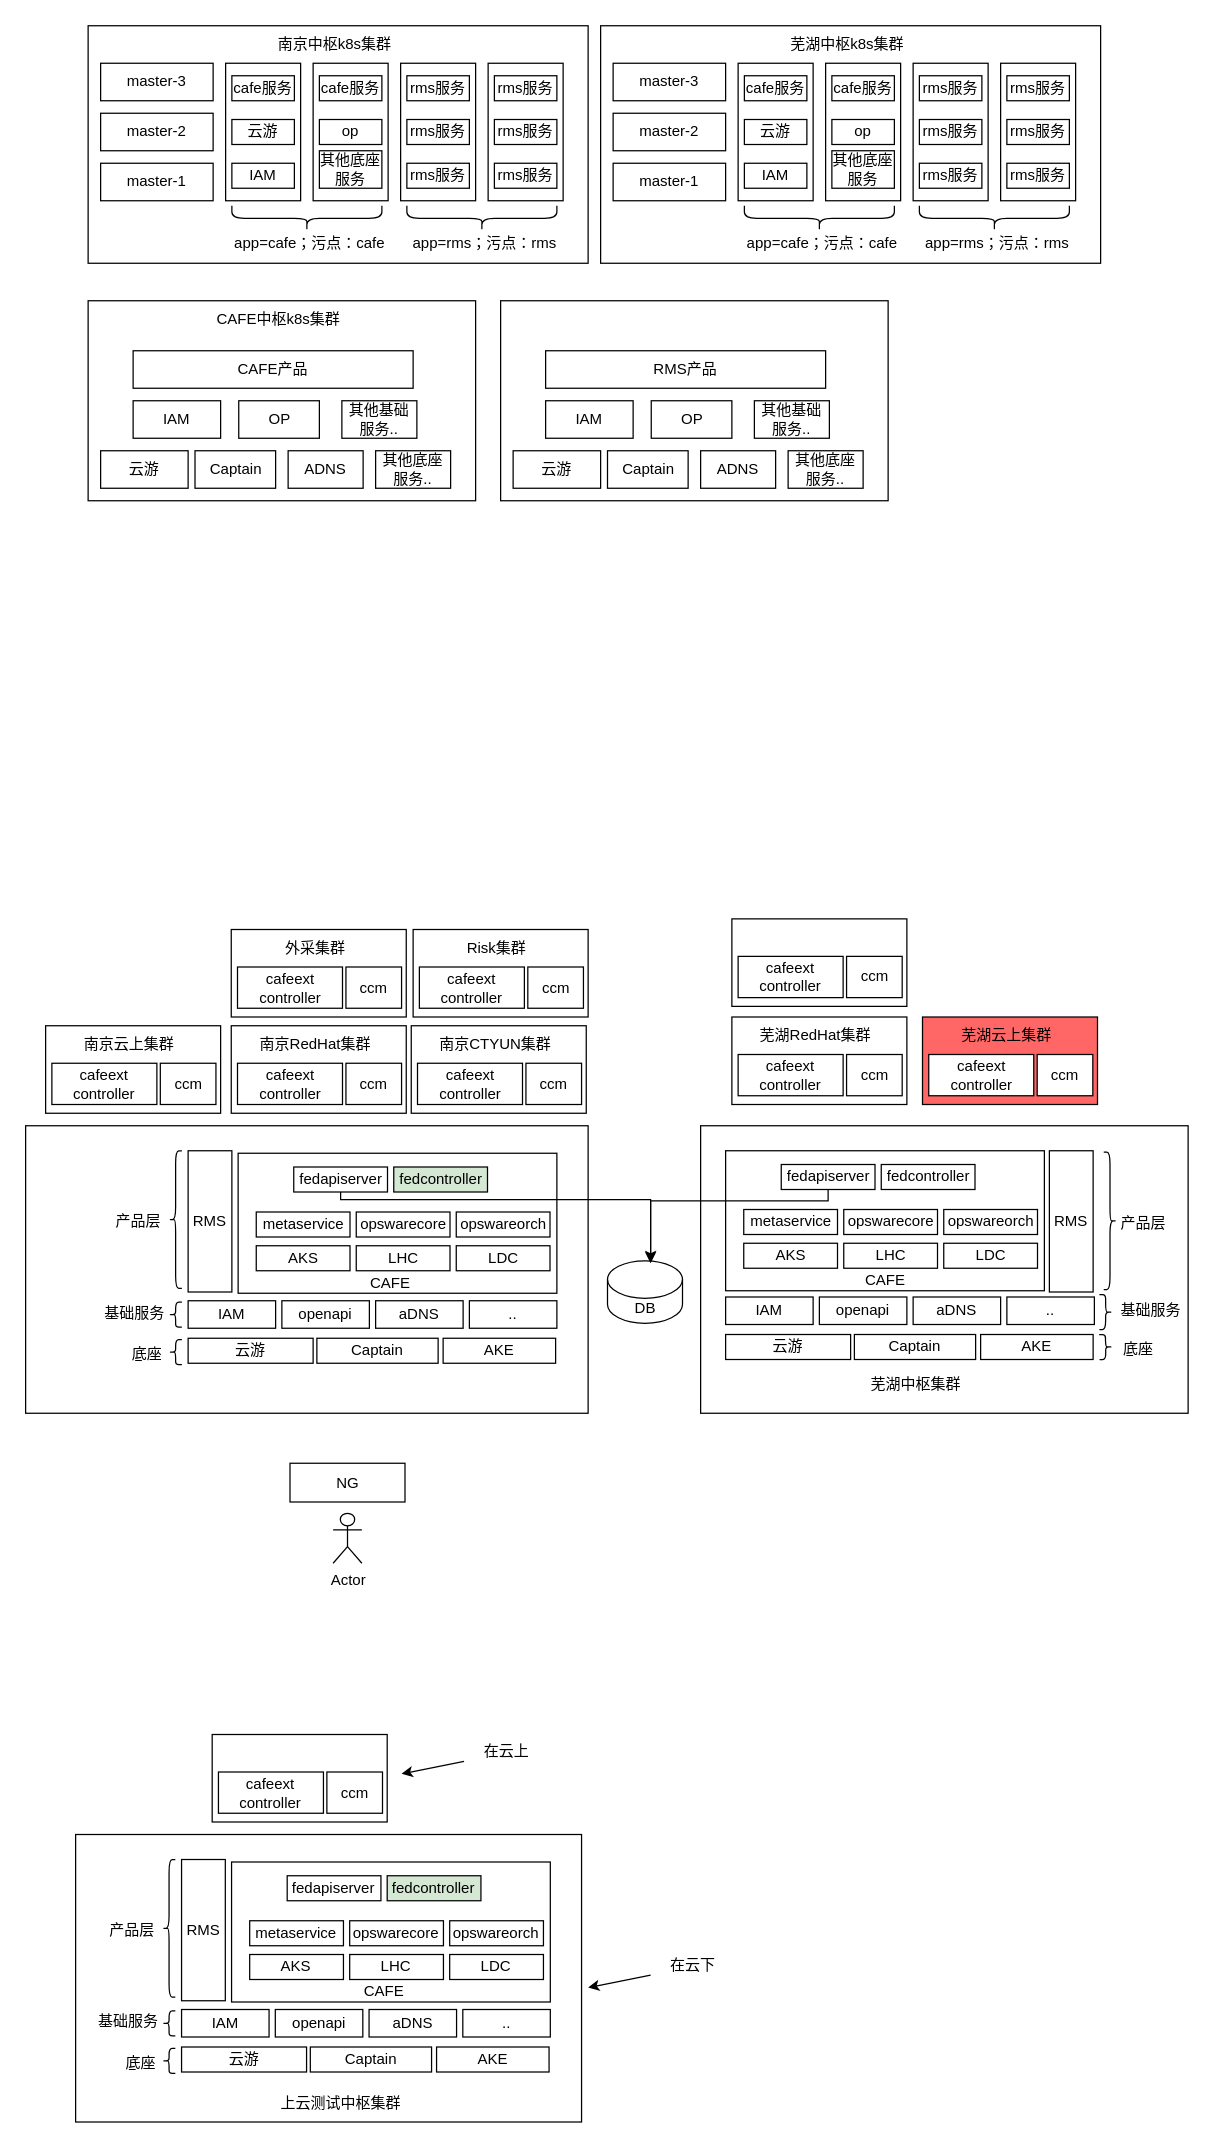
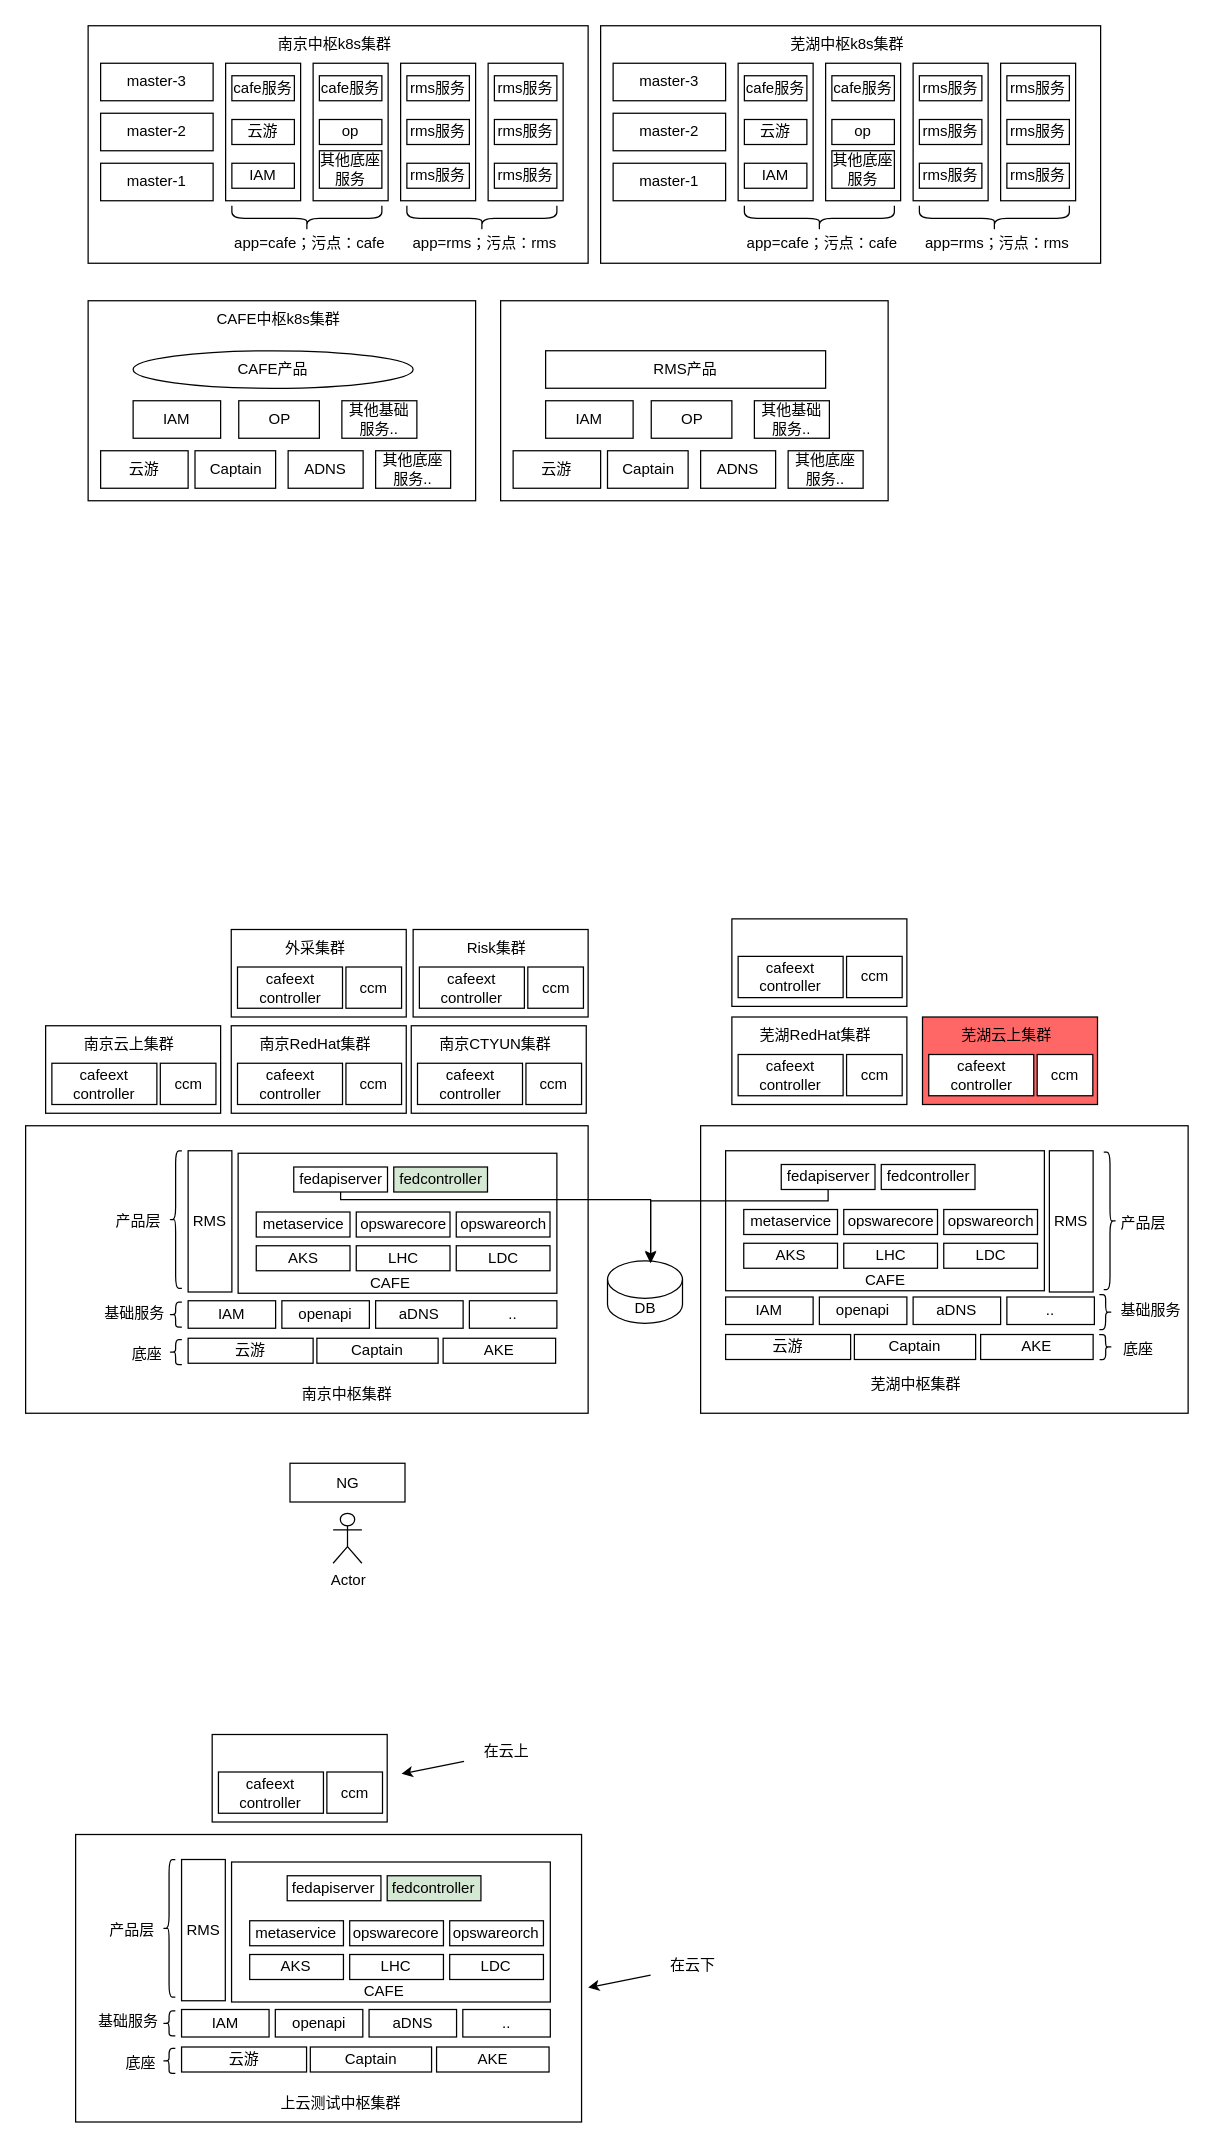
- <mxCell id="63" value="CAFE产品" style="rounded=0;whiteSpace=wrap;html=1;" vertex="1" parent="1"><mxGeometry x="106" y="280" width="224" height="30" as="geometry" /></mxCell>
+ <mxCell id="63" value="CAFE产品" style="ellipse;whiteSpace=wrap;html=1;" vertex="1" parent="1"><mxGeometry x="106" y="280" width="224" height="30" as="geometry" /></mxCell>
+ <mxCell id="98" value="南京中枢集群" style="text;html=1;align=center;verticalAlign=middle;whiteSpace=wrap;rounded=0;" vertex="1" parent="1"><mxGeometry x="225" y="1100" width="105" height="30" as="geometry" /></mxCell>
